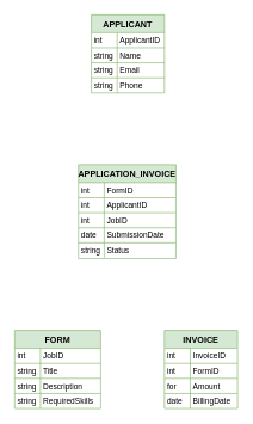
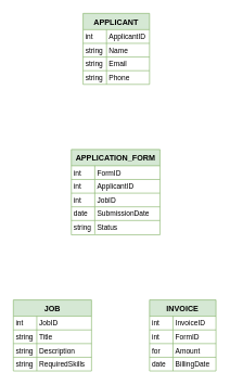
- <mxCell id="28" value="APPLICATION_INVOICE" style="shape=table;startSize=25;container=1;collapsible=0;childLayout=tableLayout;fixedRows=1;rowLines=1;fontStyle=1;align=center;resizeLast=1;fillColor=#d5e8d4;strokeColor=#82b366;" vertex="1" parent="1"><mxGeometry x="109" y="229" width="136" height="131" as="geometry" /></mxCell>
+ <mxCell id="28" value="APPLICATION_FORM" style="shape=table;startSize=25;container=1;collapsible=0;childLayout=tableLayout;fixedRows=1;rowLines=1;fontStyle=1;align=center;resizeLast=1;fillColor=#d5e8d4;strokeColor=#82b366;" vertex="1" parent="1"><mxGeometry x="109" y="229" width="136" height="131" as="geometry" /></mxCell>
- <mxCell id="15" value="FORM" style="shape=table;startSize=25;container=1;collapsible=0;childLayout=tableLayout;fixedRows=1;rowLines=1;fontStyle=1;align=center;resizeLast=1;fillColor=#d5e8d4;strokeColor=#82b366;" vertex="1" parent="1"><mxGeometry x="20" y="460" width="120" height="109" as="geometry" /></mxCell>
+ <mxCell id="15" value="JOB" style="shape=table;startSize=25;container=1;collapsible=0;childLayout=tableLayout;fixedRows=1;rowLines=1;fontStyle=1;align=center;resizeLast=1;fillColor=#d5e8d4;strokeColor=#82b366;" vertex="1" parent="1"><mxGeometry x="20" y="460" width="120" height="109" as="geometry" /></mxCell>
